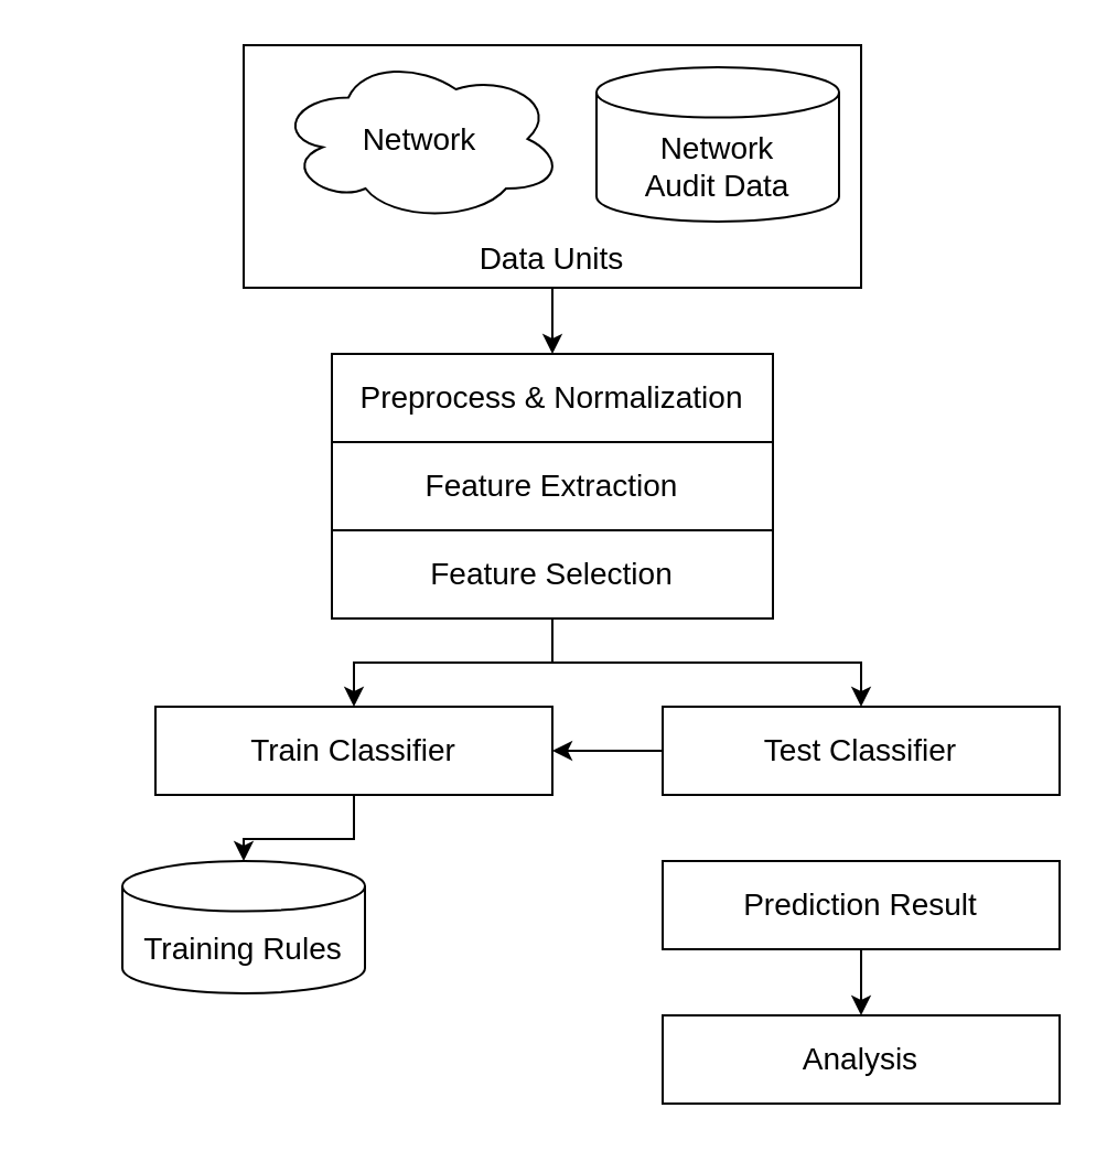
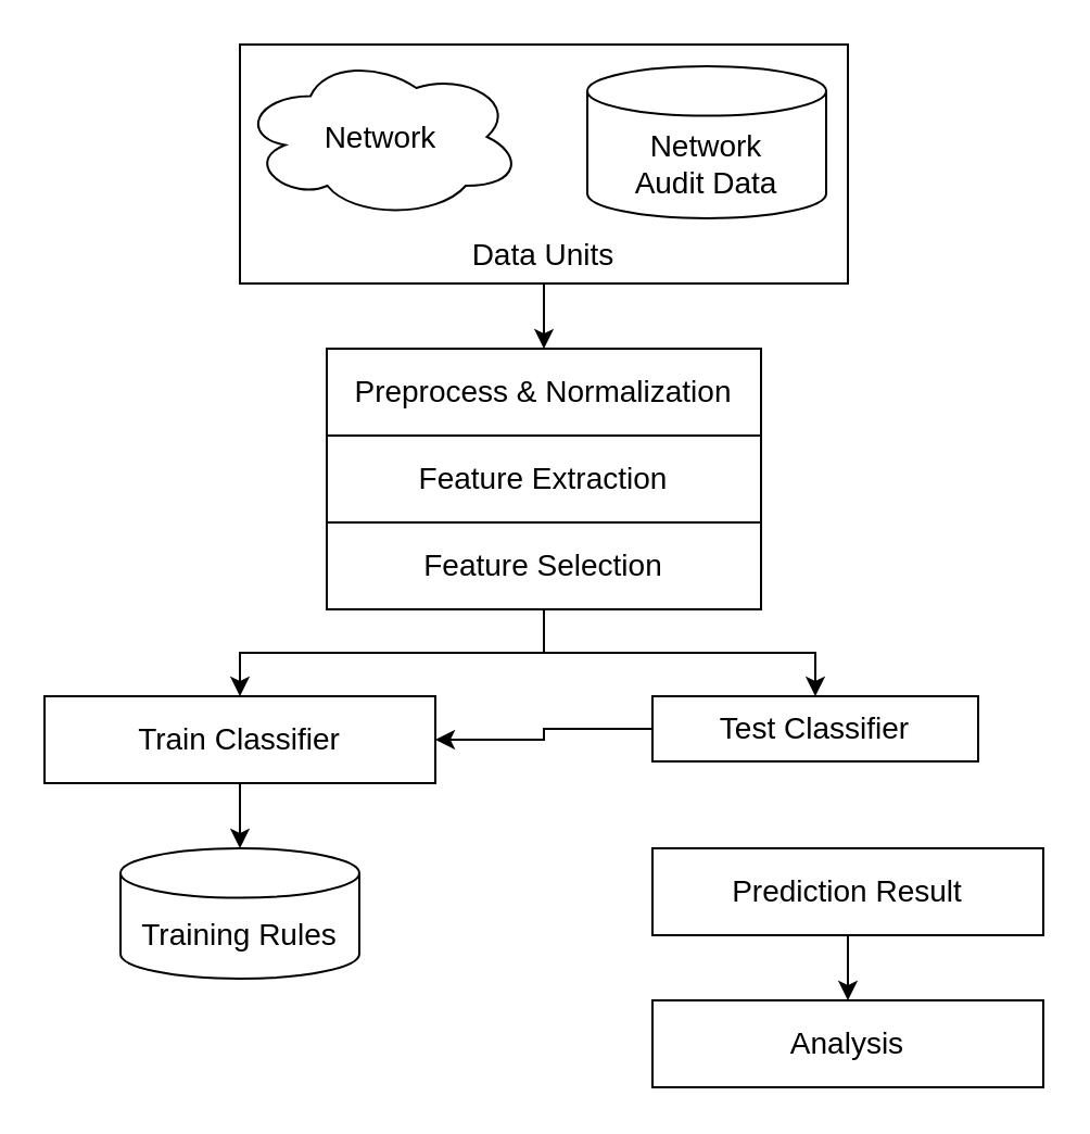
- <mxCell id="5" value="&lt;font style=&quot;font-size: 14px&quot;&gt;Network&lt;/font&gt;" style="ellipse;shape=cloud;whiteSpace=wrap;html=1;" vertex="1" parent="1"><mxGeometry x="125" y="25" width="130" height="75" as="geometry" /></mxCell>
+ <mxCell id="5" value="&lt;font style=&quot;font-size: 14px&quot;&gt;Network&lt;/font&gt;" style="ellipse;shape=cloud;whiteSpace=wrap;html=1;" vertex="1" parent="1"><mxGeometry x="110" y="25" width="130" height="75" as="geometry" /></mxCell>
- <mxCell id="13" value="&lt;font style=&quot;font-size: 14px&quot;&gt;Train Classifier&lt;/font&gt;" style="rounded=0;whiteSpace=wrap;html=1;" vertex="1" parent="1"><mxGeometry x="70" y="320" width="180" height="40" as="geometry" /></mxCell>
+ <mxCell id="13" value="&lt;font style=&quot;font-size: 14px&quot;&gt;Train Classifier&lt;/font&gt;" style="rounded=0;whiteSpace=wrap;html=1;" vertex="1" parent="1"><mxGeometry x="20" y="320" width="180" height="40" as="geometry" /></mxCell>
- <mxCell id="15" value="&lt;font style=&quot;font-size: 14px&quot;&gt;Test Classifier&lt;/font&gt;" style="rounded=0;whiteSpace=wrap;html=1;" vertex="1" parent="1"><mxGeometry x="300" y="320" width="180" height="40" as="geometry" /></mxCell>
+ <mxCell id="15" value="&lt;font style=&quot;font-size: 14px&quot;&gt;Test Classifier&lt;/font&gt;" style="rounded=0;whiteSpace=wrap;html=1;" vertex="1" parent="1"><mxGeometry x="300" y="320" width="150" height="30" as="geometry" /></mxCell>
